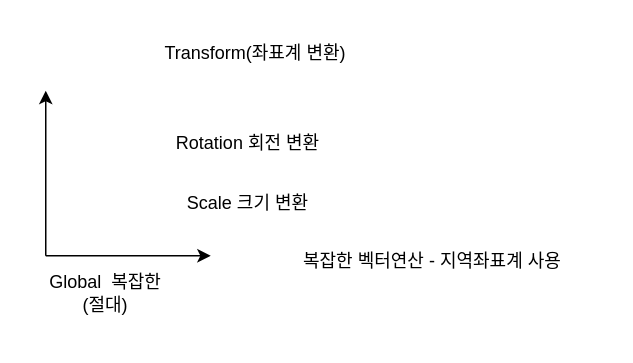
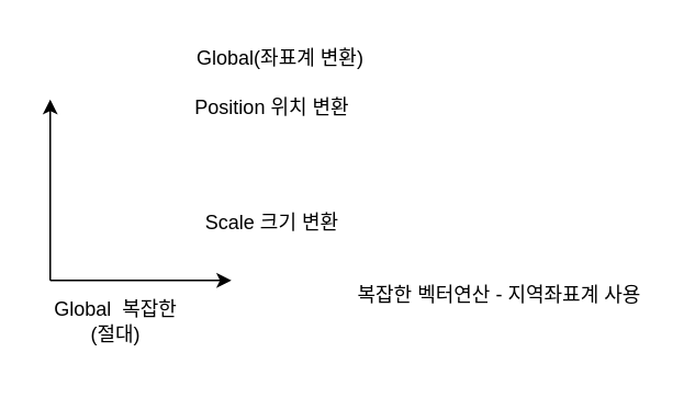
- <mxCell id="5" value="Transform(좌표계 변환)" style="text;html=1;align=center;verticalAlign=middle;whiteSpace=wrap;rounded=0;" vertex="1" parent="1"><mxGeometry x="90" y="20" width="160" height="30" as="geometry" /></mxCell>
+ <mxCell id="5" value="Global(좌표계 변환)" style="text;html=1;align=center;verticalAlign=middle;whiteSpace=wrap;rounded=0;" vertex="1" parent="1"><mxGeometry x="90" y="20" width="160" height="30" as="geometry" /></mxCell>
+ <mxCell id="7" value="Position 위치 변환" style="text;html=1;align=center;verticalAlign=middle;whiteSpace=wrap;rounded=0;" vertex="1" parent="1"><mxGeometry x="100" y="50" width="130" height="30" as="geometry" /></mxCell>
- <mxCell id="8" value="Rotation 회전 변환" style="text;html=1;align=center;verticalAlign=middle;whiteSpace=wrap;rounded=0;" vertex="1" parent="1"><mxGeometry x="100" y="80" width="130" height="30" as="geometry" /></mxCell>
- <mxCell id="6" value="복잡한 벡터연산 - 지역좌표계 사용" style="text;html=1;whiteSpace=wrap;overflow=hidden;rounded=0;" vertex="1" parent="1"><mxGeometry x="200" y="160" width="200" height="60" as="geometry" /></mxCell>
+ <mxCell id="6" value="복잡한 벡터연산 - 지역좌표계 사용" style="text;html=1;whiteSpace=wrap;overflow=hidden;rounded=0;" vertex="1" parent="1"><mxGeometry x="215" y="165" width="200" height="60" as="geometry" /></mxCell>
